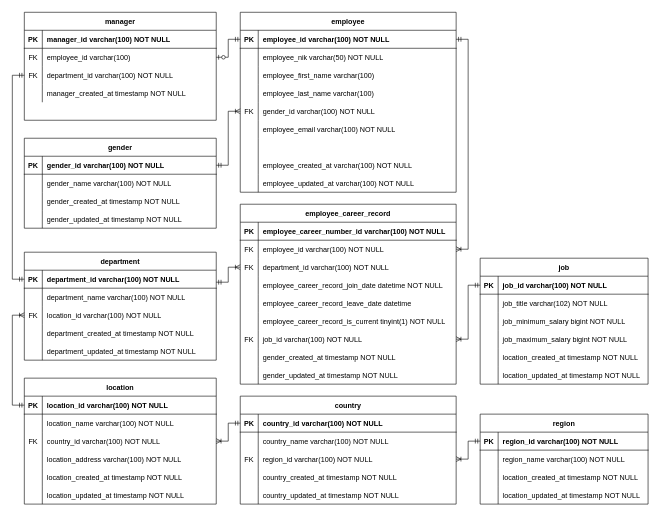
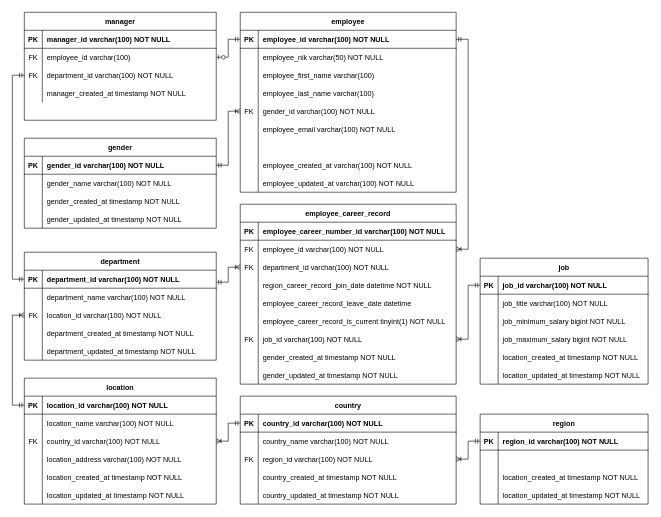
- <mxCell id="85" value="employee_career_record_join_date datetime NOT NULL" style="shape=partialRectangle;overflow=hidden;connectable=0;fillColor=none;top=0;left=0;bottom=0;right=0;align=left;spacingLeft=6;" vertex="1" parent="83"><mxGeometry x="30" width="330" height="30" as="geometry"><mxRectangle width="330" height="30" as="alternateBounds" /></mxGeometry></mxCell>
+ <mxCell id="85" value="region_career_record_join_date datetime NOT NULL" style="shape=partialRectangle;overflow=hidden;connectable=0;fillColor=none;top=0;left=0;bottom=0;right=0;align=left;spacingLeft=6;" vertex="1" parent="83"><mxGeometry x="30" width="330" height="30" as="geometry"><mxRectangle width="330" height="30" as="alternateBounds" /></mxGeometry></mxCell>
- <mxCell id="145" value="job_title varchar(102) NOT NULL" style="shape=partialRectangle;overflow=hidden;connectable=0;fillColor=none;top=0;left=0;bottom=0;right=0;align=left;spacingLeft=6;" vertex="1" parent="143"><mxGeometry x="30" width="250" height="30" as="geometry"><mxRectangle width="250" height="30" as="alternateBounds" /></mxGeometry></mxCell>
+ <mxCell id="145" value="job_title varchar(100) NOT NULL" style="shape=partialRectangle;overflow=hidden;connectable=0;fillColor=none;top=0;left=0;bottom=0;right=0;align=left;spacingLeft=6;" vertex="1" parent="143"><mxGeometry x="30" width="250" height="30" as="geometry"><mxRectangle width="250" height="30" as="alternateBounds" /></mxGeometry></mxCell>
- <mxCell id="164" value="region_name varchar(100) NOT NULL" style="shape=partialRectangle;overflow=hidden;connectable=0;fillColor=none;top=0;left=0;bottom=0;right=0;align=left;spacingLeft=6;" vertex="1" parent="162"><mxGeometry x="30" width="250" height="30" as="geometry"><mxRectangle width="250" height="30" as="alternateBounds" /></mxGeometry></mxCell>
